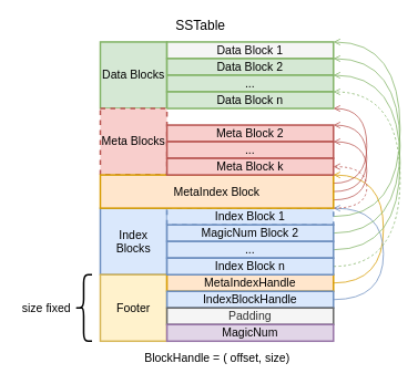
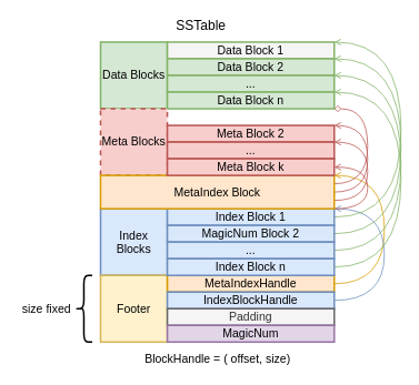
- <mxCell id="28" style="edgeStyle=orthogonalEdgeStyle;curved=1;rounded=0;orthogonalLoop=1;jettySize=auto;html=1;exitX=1;exitY=0.25;exitDx=0;exitDy=0;entryX=1;entryY=1;entryDx=0;entryDy=0;endArrow=open;endFill=0;strokeWidth=1;fillColor=#f8cecc;strokeColor=#b85450;" edge="1" parent="1" source="32" target="15"><mxGeometry relative="1" as="geometry"><Array as="points"><mxPoint x="440" y="220" /><mxPoint x="440" y="130" /></Array></mxGeometry></mxCell>
+ <mxCell id="28" style="edgeStyle=orthogonalEdgeStyle;curved=1;rounded=0;orthogonalLoop=1;jettySize=auto;html=1;exitX=1;exitY=0.25;exitDx=0;exitDy=0;entryX=1;entryY=1;entryDx=0;entryDy=0;endArrow=diamond;endFill=0;strokeWidth=1;fillColor=#f8cecc;strokeColor=#b85450;" edge="1" parent="1" source="32" target="15"><mxGeometry relative="1" as="geometry"><Array as="points"><mxPoint x="440" y="220" /><mxPoint x="440" y="130" /></Array></mxGeometry></mxCell>
- <mxCell id="31" style="edgeStyle=orthogonalEdgeStyle;curved=1;rounded=0;orthogonalLoop=1;jettySize=auto;html=1;exitX=1;exitY=1;exitDx=0;exitDy=0;entryX=1;entryY=0.5;entryDx=0;entryDy=0;endArrow=open;endFill=0;strokeWidth=1;fillColor=#f8cecc;strokeColor=#b85450;dashed=1;" edge="1" parent="1" source="32" target="35"><mxGeometry relative="1" as="geometry"><Array as="points"><mxPoint x="440" y="250" /><mxPoint x="440" y="200" /></Array></mxGeometry></mxCell>
+ <mxCell id="31" style="edgeStyle=orthogonalEdgeStyle;curved=1;rounded=0;orthogonalLoop=1;jettySize=auto;html=1;exitX=1;exitY=1;exitDx=0;exitDy=0;entryX=1;entryY=0.5;entryDx=0;entryDy=0;endArrow=open;endFill=0;strokeWidth=1;fillColor=#f8cecc;strokeColor=#b85450;" edge="1" parent="1" source="32" target="35"><mxGeometry relative="1" as="geometry"><Array as="points"><mxPoint x="440" y="250" /><mxPoint x="440" y="200" /></Array></mxGeometry></mxCell>
- <mxCell id="17" value="&lt;font style=&quot;font-size: 14px&quot;&gt;Index Block 1&lt;/font&gt;" style="rounded=0;whiteSpace=wrap;html=1;strokeWidth=2;fillColor=#dae8fc;strokeColor=#6c8ebf;dashed=1;" parent="1" vertex="1"><mxGeometry x="200" y="250" width="200" height="20" as="geometry" /></mxCell>
+ <mxCell id="17" value="&lt;font style=&quot;font-size: 14px&quot;&gt;Index Block 1&lt;/font&gt;" style="rounded=0;whiteSpace=wrap;html=1;strokeWidth=2;fillColor=#dae8fc;strokeColor=#6c8ebf;" parent="1" vertex="1"><mxGeometry x="200" y="250" width="200" height="20" as="geometry" /></mxCell>
- <mxCell id="22" style="edgeStyle=orthogonalEdgeStyle;curved=1;rounded=0;orthogonalLoop=1;jettySize=auto;html=1;exitX=1;exitY=0.5;exitDx=0;exitDy=0;entryX=1;entryY=0;entryDx=0;entryDy=0;endArrow=open;endFill=0;strokeWidth=1;fillColor=#d5e8d4;strokeColor=#82b366;dashed=1;" edge="1" parent="1" source="23" target="15"><mxGeometry relative="1" as="geometry"><Array as="points"><mxPoint x="480" y="320" /><mxPoint x="480" y="110" /></Array></mxGeometry></mxCell>
+ <mxCell id="22" style="edgeStyle=orthogonalEdgeStyle;curved=1;rounded=0;orthogonalLoop=1;jettySize=auto;html=1;exitX=1;exitY=0.5;exitDx=0;exitDy=0;entryX=1;entryY=0;entryDx=0;entryDy=0;endArrow=open;endFill=0;strokeWidth=1;fillColor=#d5e8d4;strokeColor=#82b366;" edge="1" parent="1" source="23" target="15"><mxGeometry relative="1" as="geometry"><Array as="points"><mxPoint x="480" y="320" /><mxPoint x="480" y="110" /></Array></mxGeometry></mxCell>
